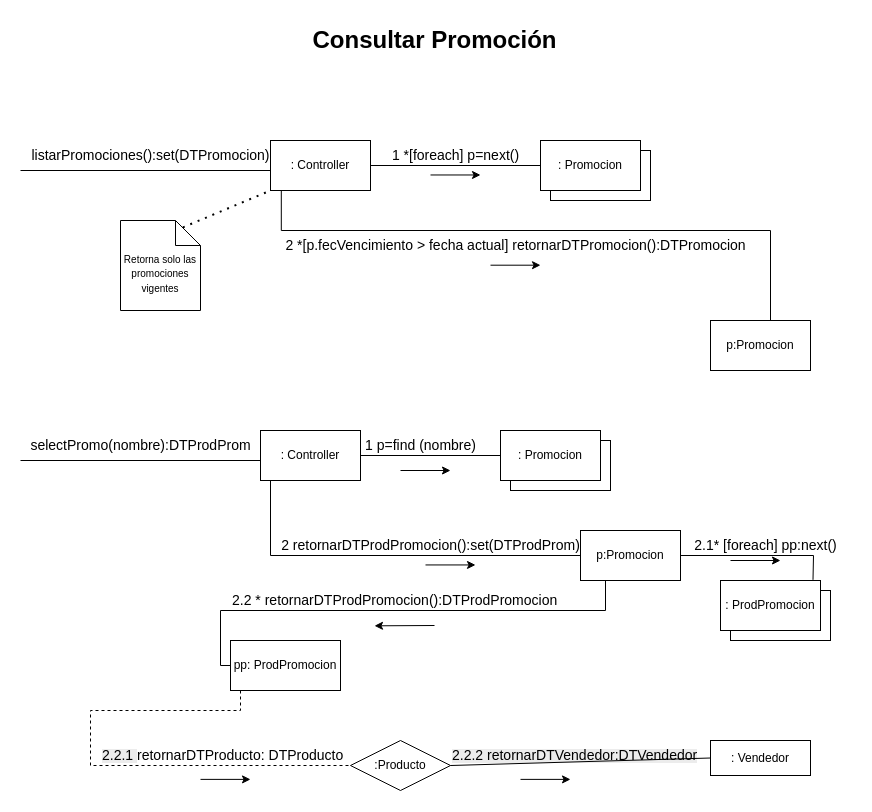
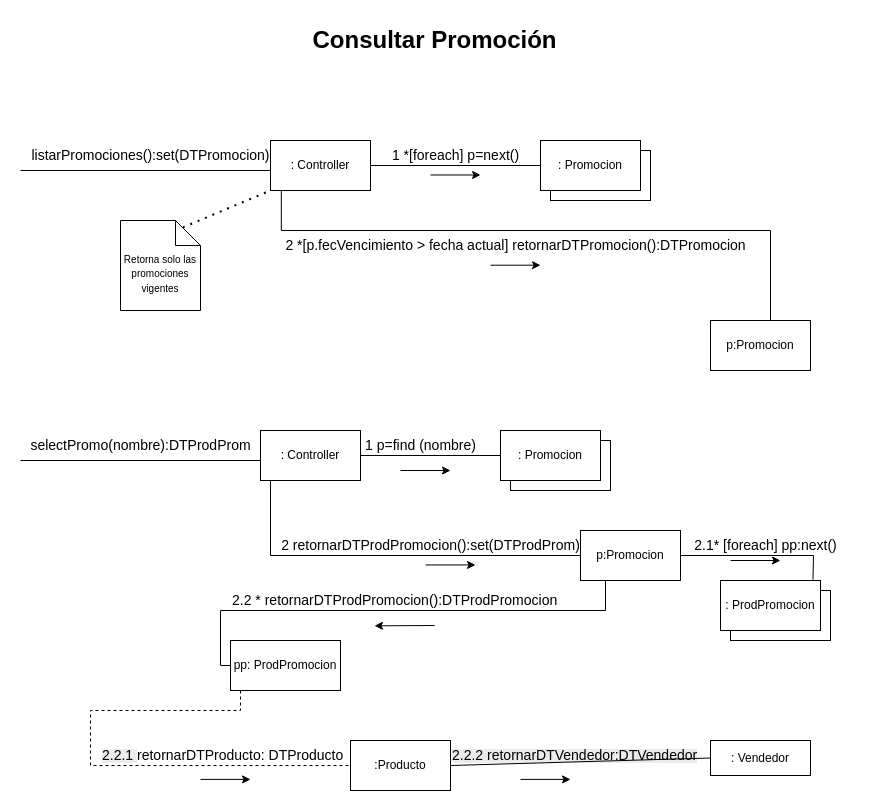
- <mxCell id="29" value=":Producto" style="rhombus;whiteSpace=wrap;html=1;" vertex="1" parent="1"><mxGeometry x="350" y="740" width="100" height="50" as="geometry" /></mxCell>
+ <mxCell id="29" value=":Producto" style="rounded=0;whiteSpace=wrap;html=1;" vertex="1" parent="1"><mxGeometry x="350" y="740" width="100" height="50" as="geometry" /></mxCell>
